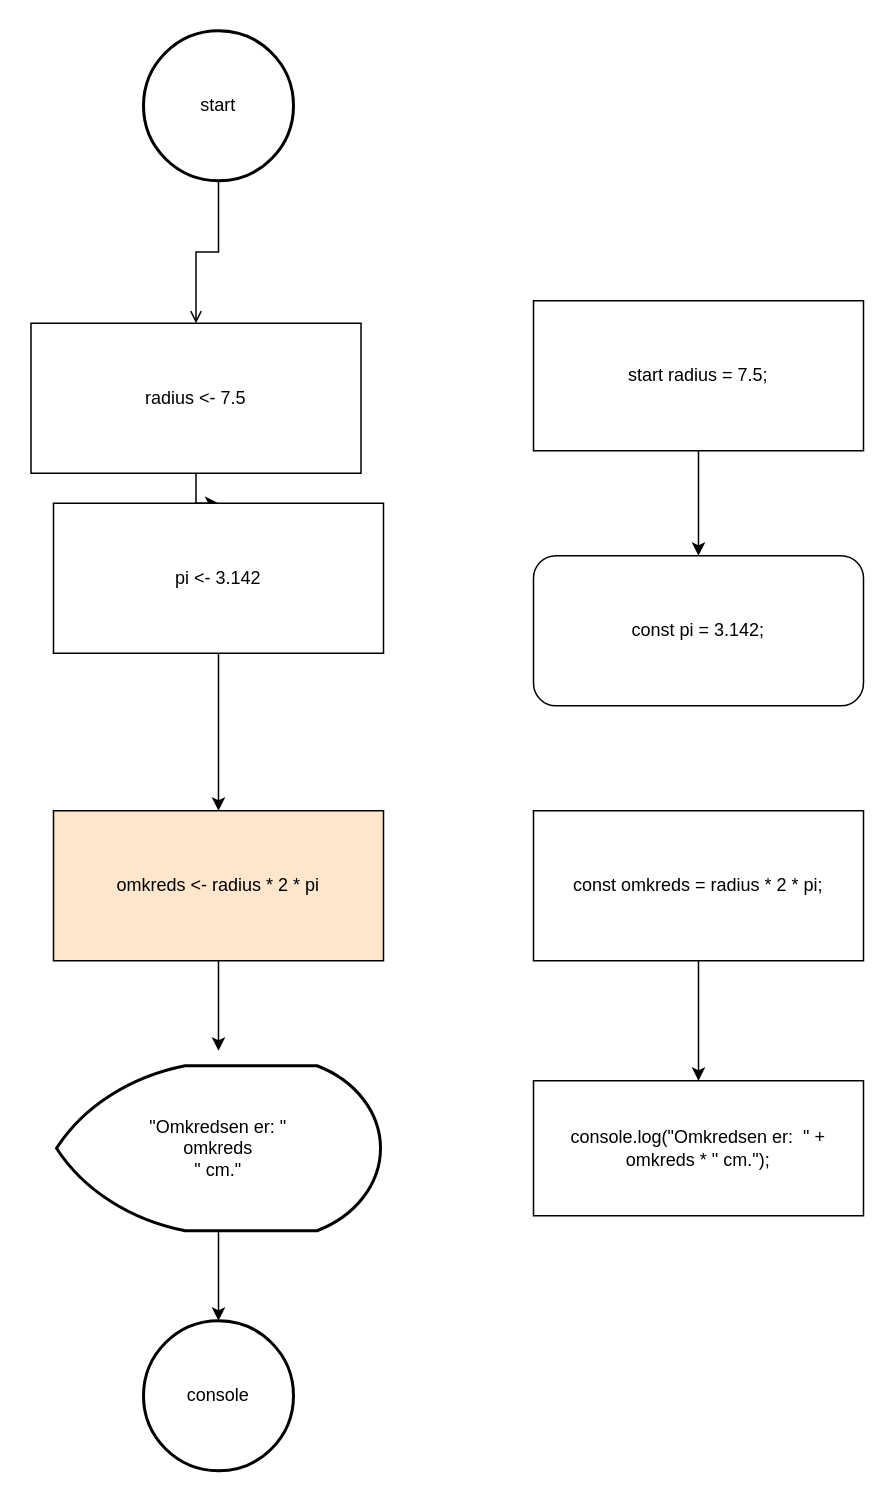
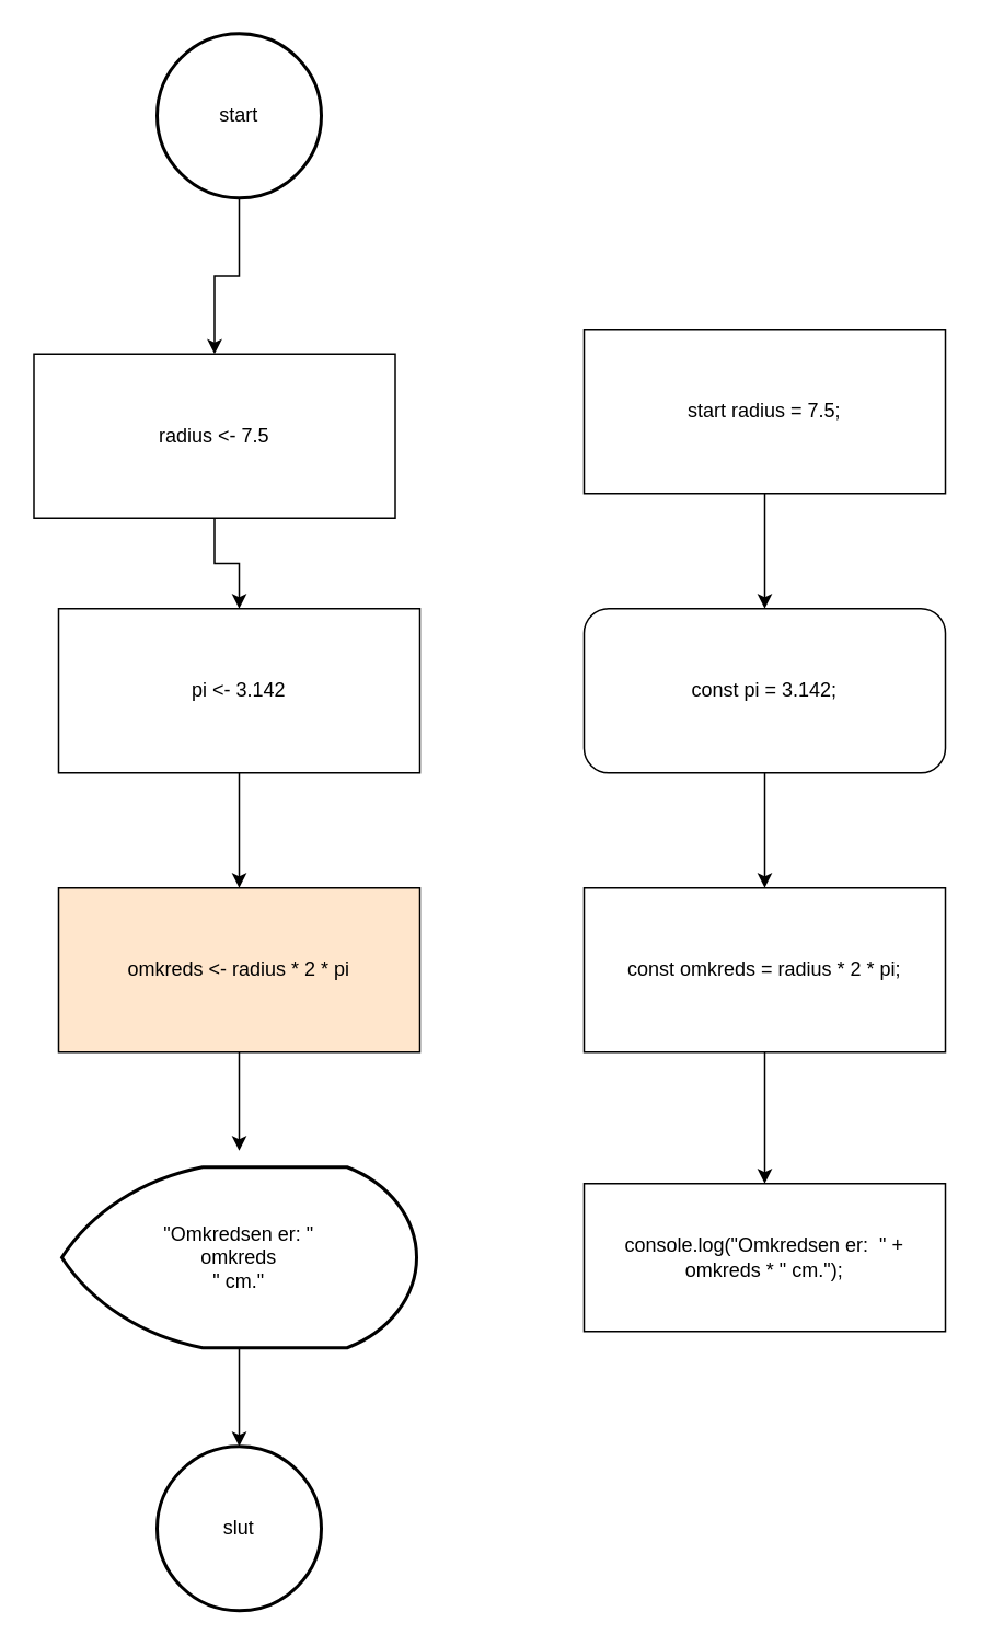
- <mxCell id="2" style="edgeStyle=orthogonalEdgeStyle;rounded=0;orthogonalLoop=1;jettySize=auto;html=1;entryX=0.5;entryY=0;entryDx=0;entryDy=0;endArrow=open;" edge="1" parent="1" source="3" target="5"><mxGeometry relative="1" as="geometry" /></mxCell>
+ <mxCell id="2" style="edgeStyle=orthogonalEdgeStyle;rounded=0;orthogonalLoop=1;jettySize=auto;html=1;entryX=0.5;entryY=0;entryDx=0;entryDy=0;" edge="1" parent="1" source="3" target="5"><mxGeometry relative="1" as="geometry" /></mxCell>
- <mxCell id="7" value="pi &amp;lt;- 3.142" style="rounded=0;whiteSpace=wrap;html=1;" vertex="1" parent="1"><mxGeometry x="35" y="335" width="220" height="100" as="geometry" /></mxCell>
+ <mxCell id="7" value="pi &amp;lt;- 3.142" style="rounded=0;whiteSpace=wrap;html=1;" vertex="1" parent="1"><mxGeometry x="35" y="370" width="220" height="100" as="geometry" /></mxCell>
+ <mxCell id="15" style="edgeStyle=orthogonalEdgeStyle;rounded=0;orthogonalLoop=1;jettySize=auto;html=1;" edge="1" parent="1" source="16" target="18"><mxGeometry relative="1" as="geometry" /></mxCell>
- <mxCell id="12" value="console" style="strokeWidth=2;html=1;shape=mxgraph.flowchart.start_2;whiteSpace=wrap;" vertex="1" parent="1"><mxGeometry x="95" y="880" width="100" height="100" as="geometry" /></mxCell>
+ <mxCell id="12" value="slut" style="strokeWidth=2;html=1;shape=mxgraph.flowchart.start_2;whiteSpace=wrap;" vertex="1" parent="1"><mxGeometry x="95" y="880" width="100" height="100" as="geometry" /></mxCell>
